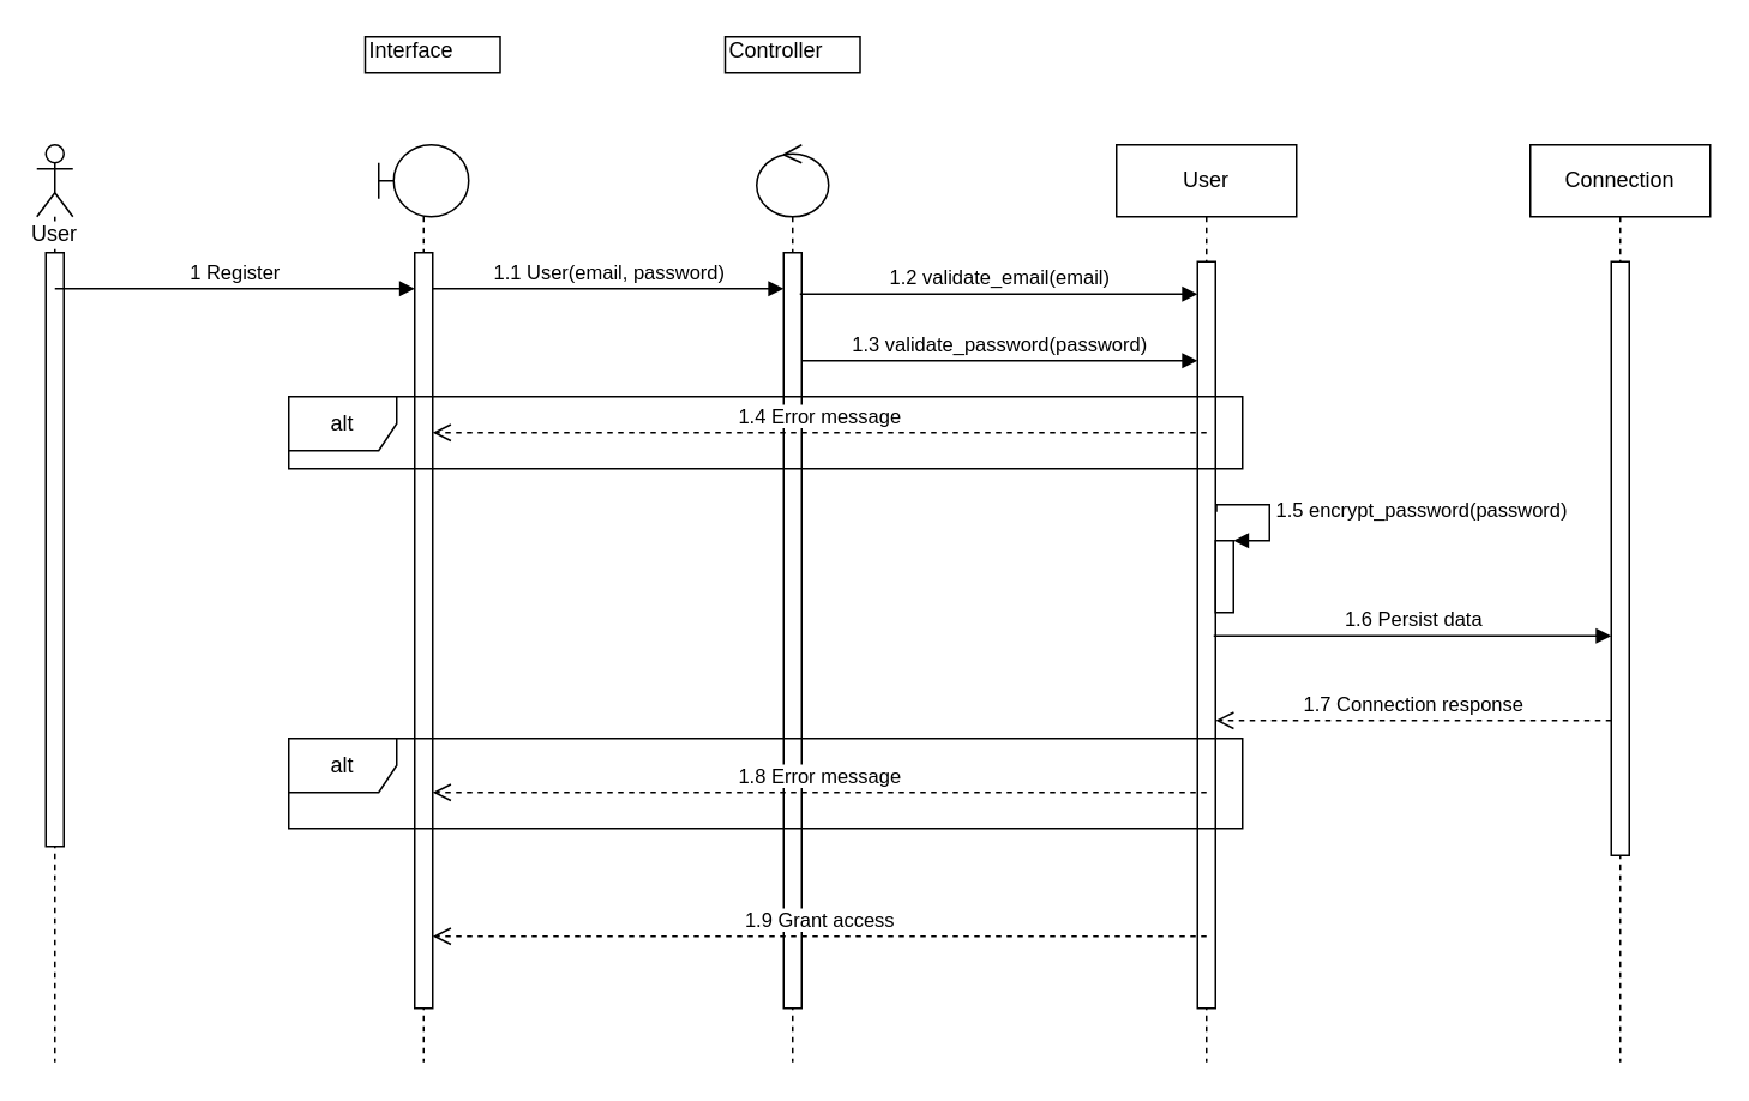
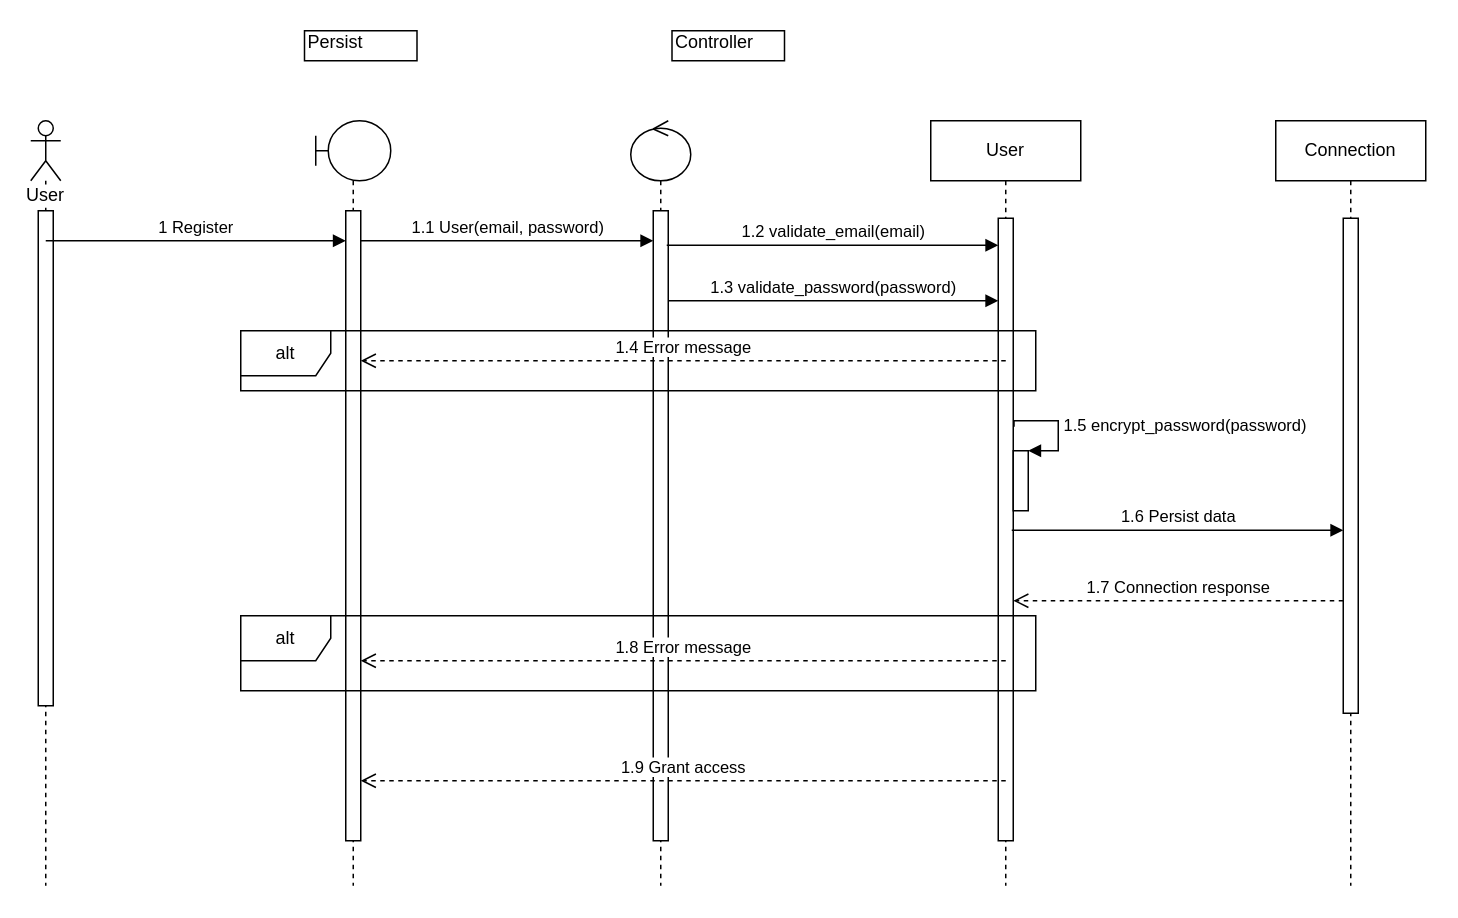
- <mxCell id="14" value="Interface" style="shape=note;whiteSpace=wrap;html=1;size=0;verticalAlign=top;align=left;spacingTop=-6;" parent="1" vertex="1"><mxGeometry x="202.5" y="20" width="75" height="20" as="geometry" /></mxCell>
+ <mxCell id="14" value="Persist" style="shape=note;whiteSpace=wrap;html=1;size=0;verticalAlign=top;align=left;spacingTop=-6;" parent="1" vertex="1"><mxGeometry x="202.5" y="20" width="75" height="20" as="geometry" /></mxCell>
- <mxCell id="15" value="Controller" style="shape=note;whiteSpace=wrap;html=1;size=0;verticalAlign=top;align=left;spacingTop=-6;" parent="1" vertex="1"><mxGeometry x="402.5" y="20" width="75" height="20" as="geometry" /></mxCell>
+ <mxCell id="15" value="Controller" style="shape=note;whiteSpace=wrap;html=1;size=0;verticalAlign=top;align=left;spacingTop=-6;" parent="1" vertex="1"><mxGeometry x="447.5" y="20" width="75" height="20" as="geometry" /></mxCell>
